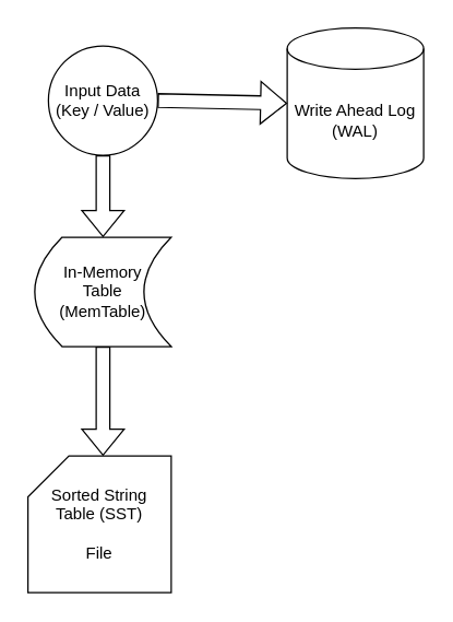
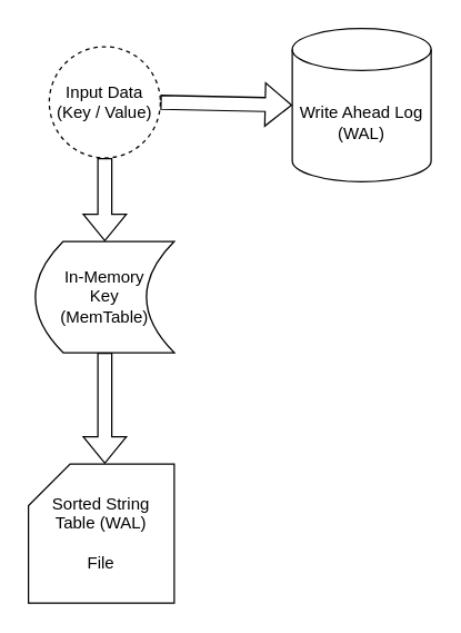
- <mxCell id="8" value="Input Data&lt;br&gt;(Key / Value)" style="ellipse;whiteSpace=wrap;html=1;aspect=fixed;" parent="1" vertex="1"><mxGeometry x="35" y="33" width="80" height="80" as="geometry" /></mxCell>
+ <mxCell id="8" value="Input Data&lt;br&gt;(Key / Value)" style="ellipse;whiteSpace=wrap;html=1;aspect=fixed;dashed=1;" parent="1" vertex="1"><mxGeometry x="35" y="33" width="80" height="80" as="geometry" /></mxCell>
- <mxCell id="3" value="In-Memory &lt;br&gt;Table&lt;br&gt;(MemTable)" style="shape=dataStorage;whiteSpace=wrap;html=1;fixedSize=1;" parent="1" vertex="1"><mxGeometry x="25" y="173" width="100" height="80" as="geometry" /></mxCell>
+ <mxCell id="3" value="In-Memory &lt;br&gt;Key&lt;br&gt;(MemTable)" style="shape=dataStorage;whiteSpace=wrap;html=1;fixedSize=1;" parent="1" vertex="1"><mxGeometry x="25" y="173" width="100" height="80" as="geometry" /></mxCell>
- <mxCell id="6" value="Sorted&amp;nbsp;String &lt;br&gt;Table (SST)&lt;br&gt;&lt;br&gt;File" style="shape=card;whiteSpace=wrap;html=1;" parent="1" vertex="1"><mxGeometry x="20" y="333" width="105" height="100" as="geometry" /></mxCell>
+ <mxCell id="6" value="Sorted&amp;nbsp;String &lt;br&gt;Table (WAL)&lt;br&gt;&lt;br&gt;File" style="shape=card;whiteSpace=wrap;html=1;" parent="1" vertex="1"><mxGeometry x="20" y="333" width="105" height="100" as="geometry" /></mxCell>
